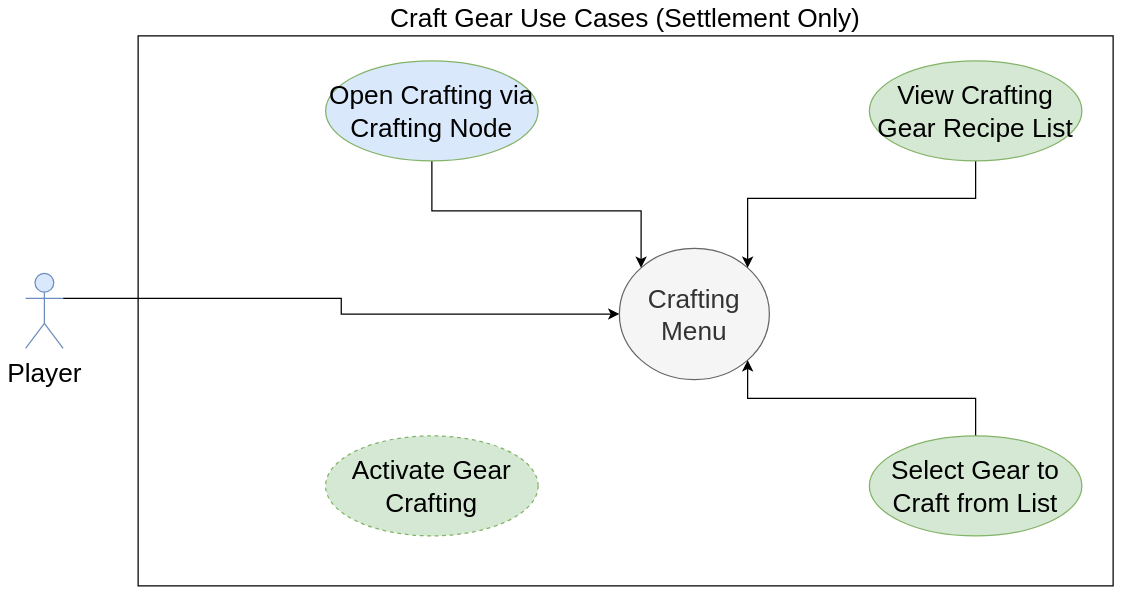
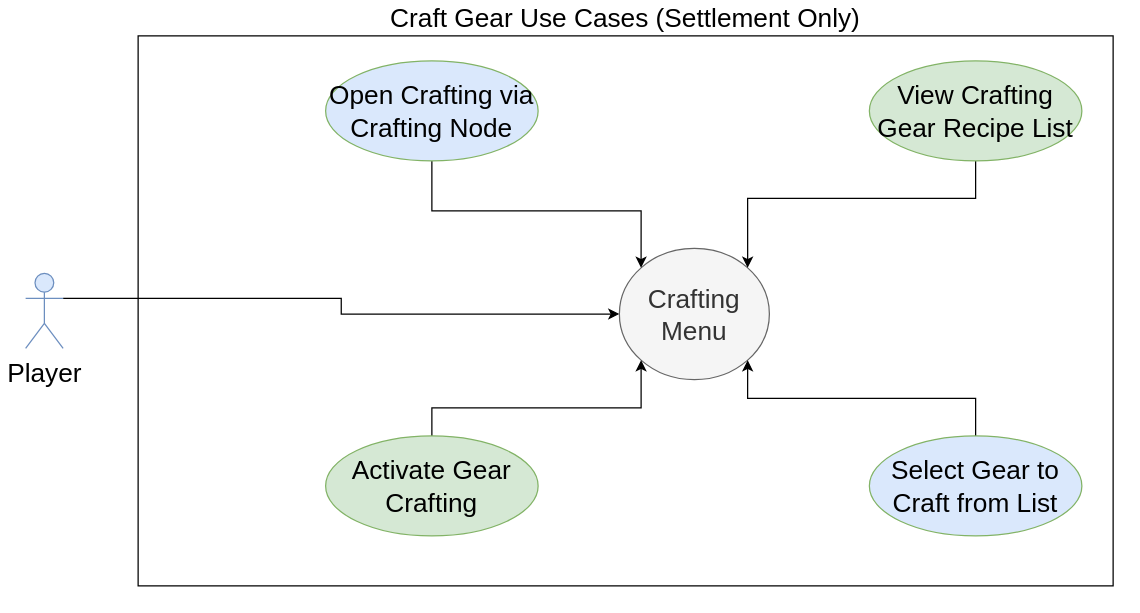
+ <mxCell id="12" style="edgeStyle=orthogonalEdgeStyle;rounded=0;orthogonalLoop=1;jettySize=auto;html=1;exitX=0.5;exitY=0;exitDx=0;exitDy=0;entryX=0;entryY=1;entryDx=0;entryDy=0;fontSize=21;" parent="1" source="13" target="5" edge="1"><mxGeometry relative="1" as="geometry" /></mxCell>
- <mxCell id="13" value="Activate Gear Crafting" style="ellipse;whiteSpace=wrap;html=1;fontSize=21;fillColor=#d5e8d4;strokeColor=#82b366;dashed=1;" parent="1" vertex="1"><mxGeometry x="260" y="340" width="170" height="80" as="geometry" /></mxCell>
+ <mxCell id="13" value="Activate Gear Crafting" style="ellipse;whiteSpace=wrap;html=1;fontSize=21;fillColor=#d5e8d4;strokeColor=#82b366;" parent="1" vertex="1"><mxGeometry x="260" y="340" width="170" height="80" as="geometry" /></mxCell>
- <mxCell id="7" value="Select Gear to Craft from List" style="ellipse;whiteSpace=wrap;html=1;fontSize=21;fillColor=#d5e8d4;strokeColor=#82b366;" parent="1" vertex="1"><mxGeometry x="695" y="340" width="170" height="80" as="geometry" /></mxCell>
+ <mxCell id="7" value="Select Gear to Craft from List" style="ellipse;whiteSpace=wrap;html=1;fontSize=21;fillColor=#dae8fc;strokeColor=#82b366;" parent="1" vertex="1"><mxGeometry x="695" y="340" width="170" height="80" as="geometry" /></mxCell>
